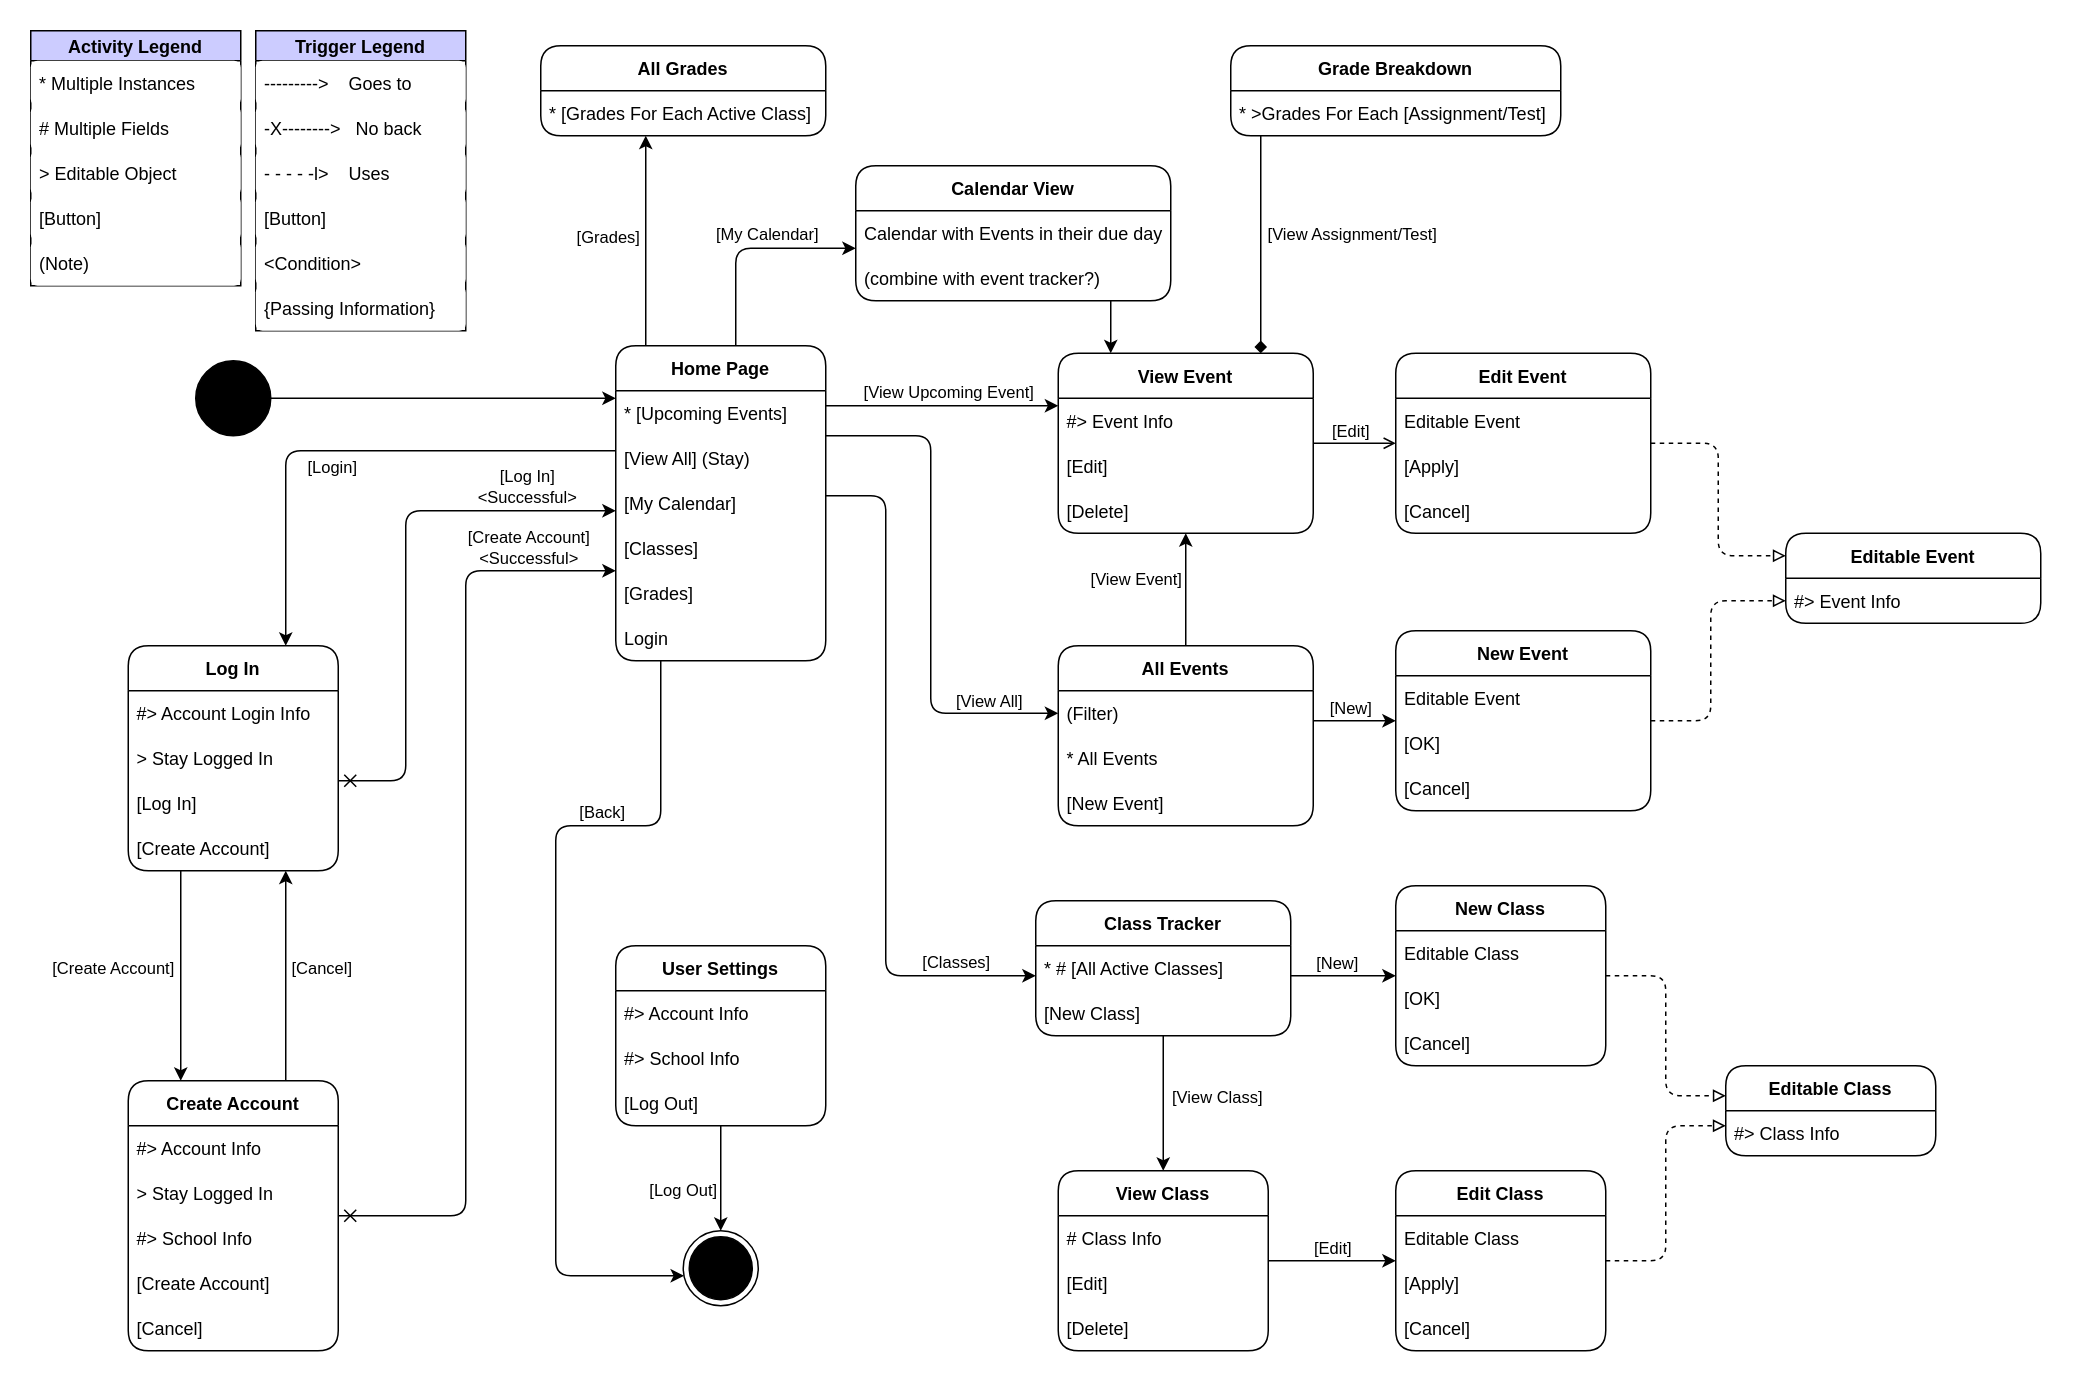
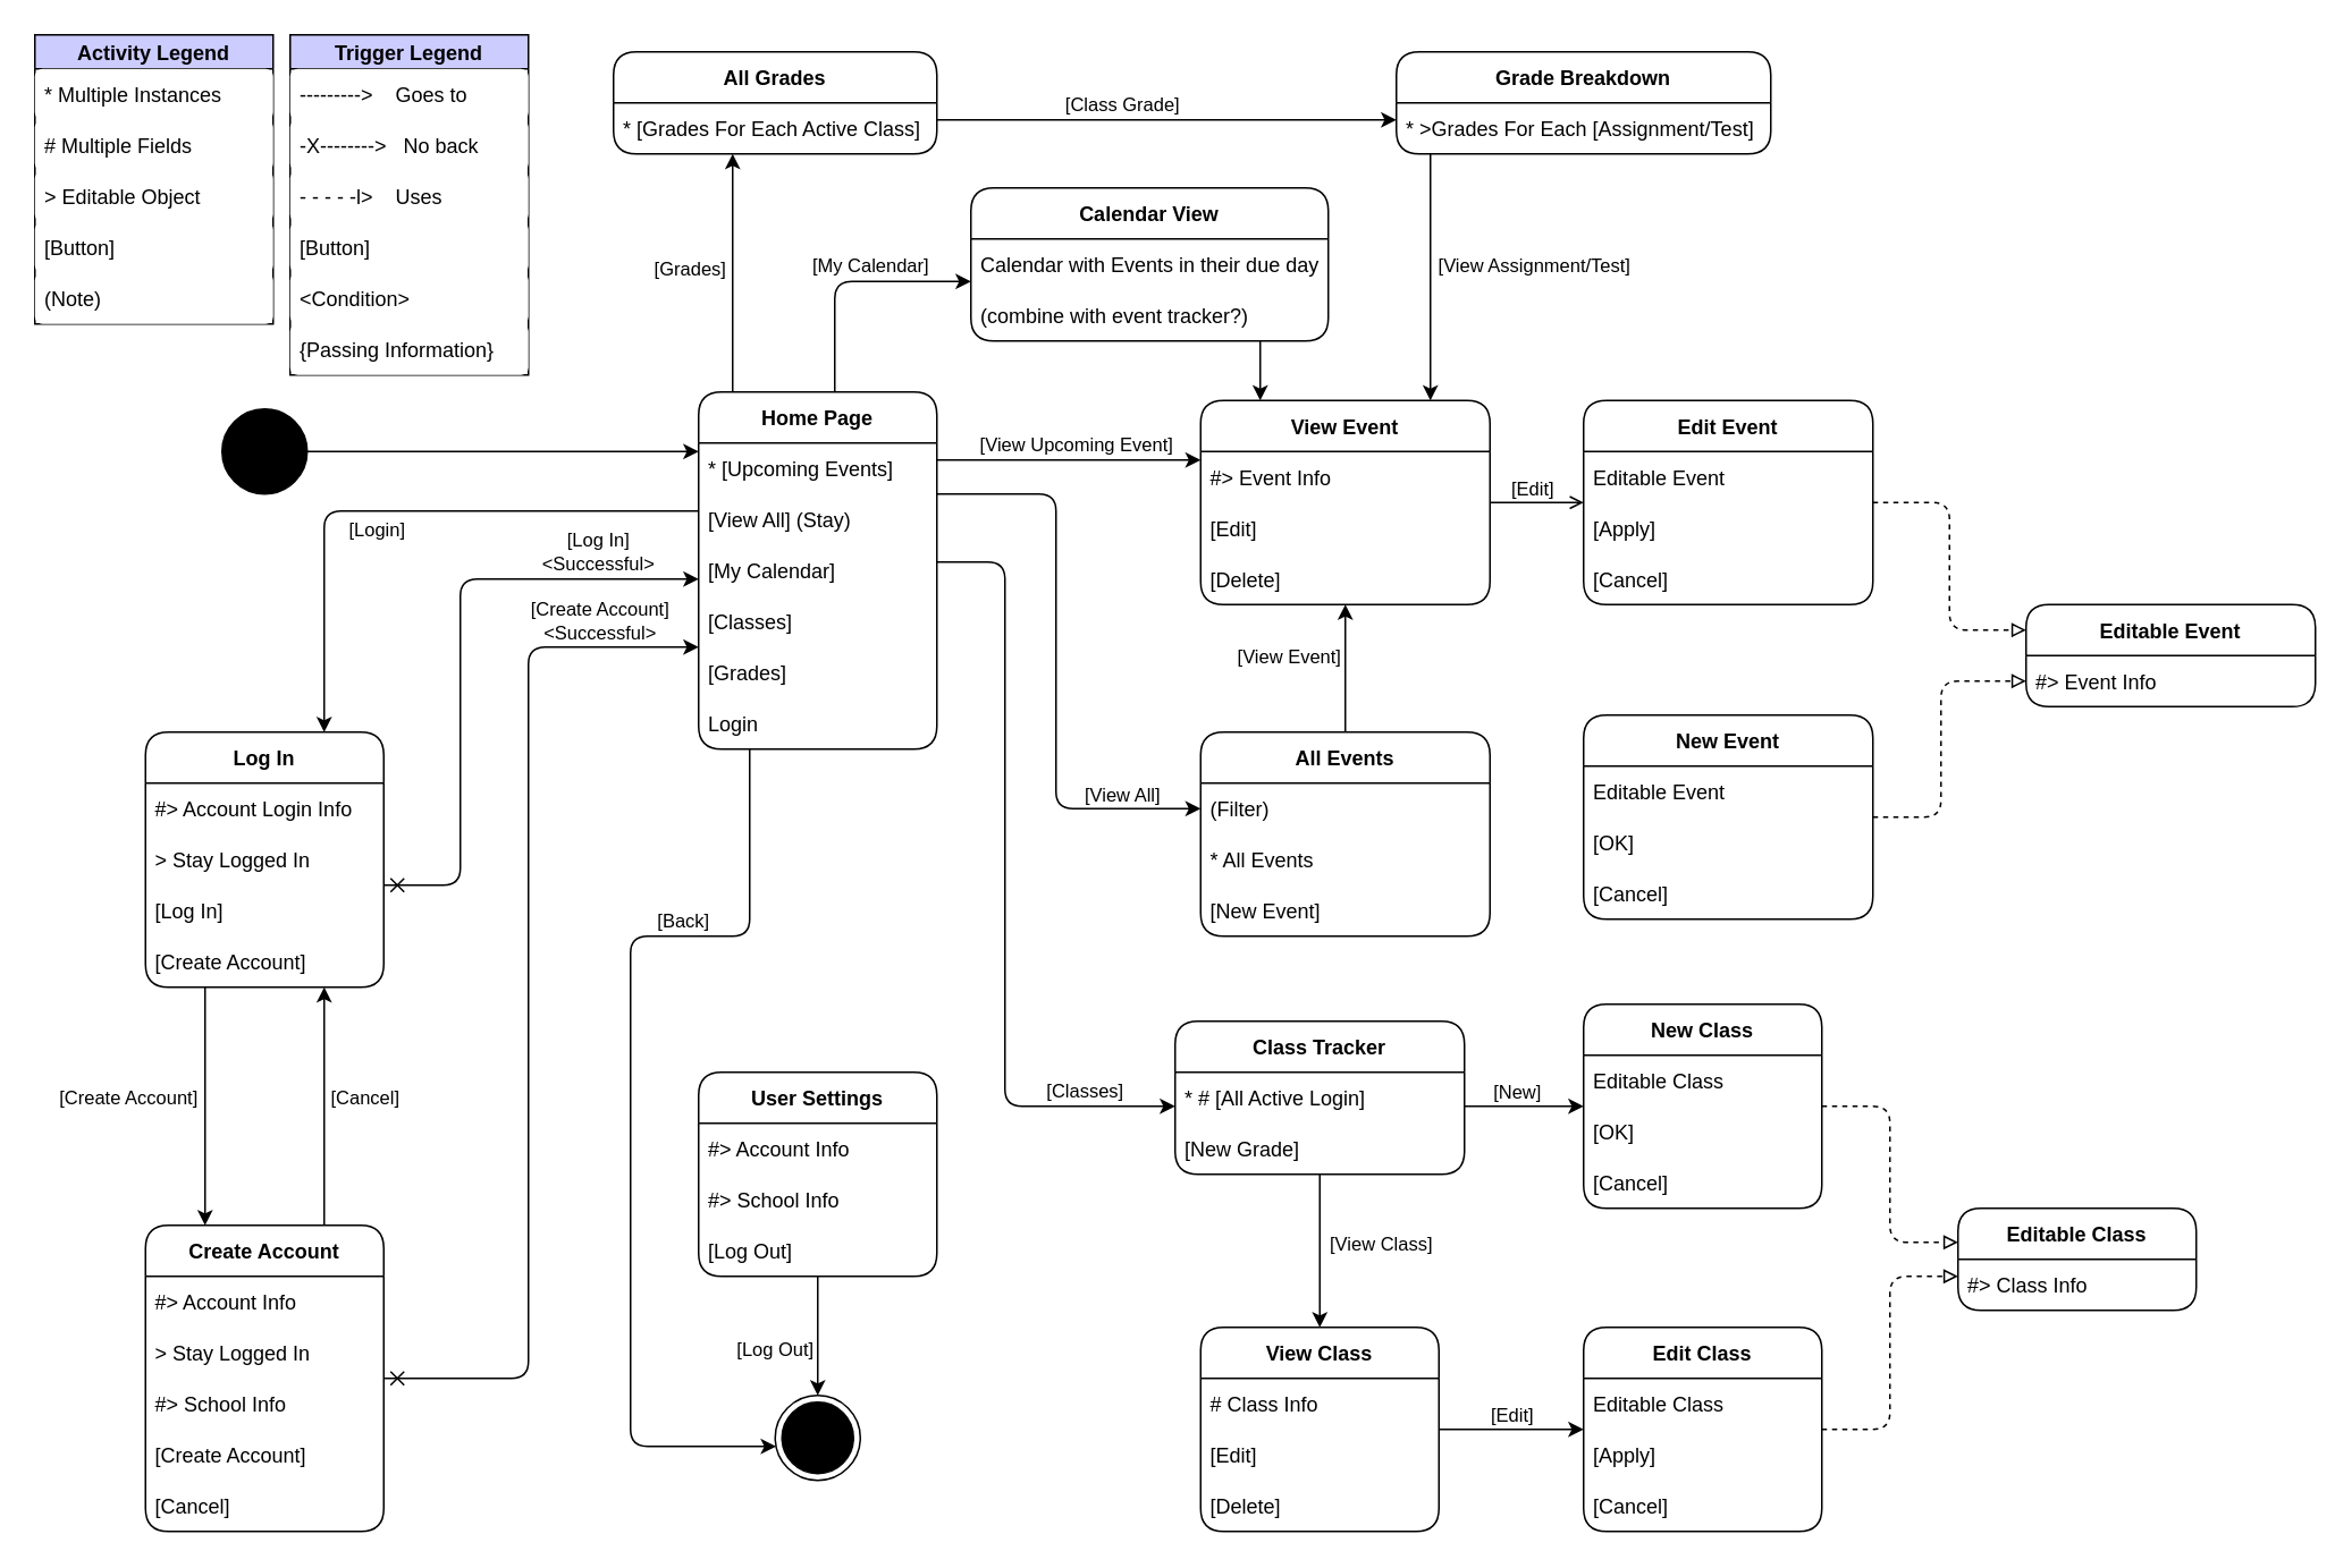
+ <mxCell id="85" style="edgeStyle=orthogonalEdgeStyle;rounded=1;orthogonalLoop=1;jettySize=auto;html=1;startArrow=none;startFill=0;endArrow=classic;endFill=1;" parent="1" source="87" target="91" edge="1"><mxGeometry relative="1" as="geometry"><Array as="points"><mxPoint x="690" y="70" /><mxPoint x="690" y="70" /></Array></mxGeometry></mxCell>
+ <mxCell id="86" value="[Class Grade]" style="edgeLabel;html=1;align=center;verticalAlign=middle;resizable=0;points=[];" parent="85" vertex="1" connectable="0"><mxGeometry x="-0.293" relative="1" as="geometry"><mxPoint x="13" y="-10" as="offset" /></mxGeometry></mxCell>
- <mxCell id="89" style="edgeStyle=orthogonalEdgeStyle;rounded=1;orthogonalLoop=1;jettySize=auto;html=1;startArrow=none;startFill=0;endArrow=diamond;endFill=1;" parent="1" source="91" target="75" edge="1"><mxGeometry relative="1" as="geometry"><Array as="points"><mxPoint x="840" y="220" /><mxPoint x="840" y="220" /></Array></mxGeometry></mxCell>
+ <mxCell id="89" style="edgeStyle=orthogonalEdgeStyle;rounded=1;orthogonalLoop=1;jettySize=auto;html=1;startArrow=none;startFill=0;endArrow=classic;endFill=1;" parent="1" source="91" target="75" edge="1"><mxGeometry relative="1" as="geometry"><Array as="points"><mxPoint x="840" y="220" /><mxPoint x="840" y="220" /></Array></mxGeometry></mxCell>
- <mxCell id="123" style="edgeStyle=orthogonalEdgeStyle;rounded=1;orthogonalLoop=1;jettySize=auto;html=1;" parent="1" source="81" target="110" edge="1"><mxGeometry relative="1" as="geometry"><mxPoint x="885" y="305" as="sourcePoint" /><mxPoint x="940" y="305" as="targetPoint" /><Array as="points"><mxPoint x="900" y="480" /><mxPoint x="900" y="480" /></Array></mxGeometry></mxCell>
- <mxCell id="124" value="[New]" style="edgeLabel;html=1;align=center;verticalAlign=middle;resizable=0;points=[];rounded=1;" parent="123" vertex="1" connectable="0"><mxGeometry x="-0.296" y="2" relative="1" as="geometry"><mxPoint x="5" y="-7" as="offset" /></mxGeometry></mxCell>
- <mxCell id="60" value="* # [All Active Classes]" style="text;strokeColor=none;fillColor=none;align=left;verticalAlign=middle;spacingLeft=4;spacingRight=4;overflow=hidden;points=[[0,0.5],[1,0.5]];portConstraint=eastwest;rotatable=0;rounded=1;" parent="59" vertex="1"><mxGeometry y="30" width="170" height="30" as="geometry" /></mxCell>
+ <mxCell id="60" value="* # [All Active Login]" style="text;strokeColor=none;fillColor=none;align=left;verticalAlign=middle;spacingLeft=4;spacingRight=4;overflow=hidden;points=[[0,0.5],[1,0.5]];portConstraint=eastwest;rotatable=0;rounded=1;" parent="59" vertex="1"><mxGeometry y="30" width="170" height="30" as="geometry" /></mxCell>
- <mxCell id="61" value="[New Class]" style="text;strokeColor=none;fillColor=none;align=left;verticalAlign=middle;spacingLeft=4;spacingRight=4;overflow=hidden;points=[[0,0.5],[1,0.5]];portConstraint=eastwest;rotatable=0;rounded=1;" parent="59" vertex="1"><mxGeometry y="60" width="170" height="30" as="geometry" /></mxCell>
+ <mxCell id="61" value="[New Grade]" style="text;strokeColor=none;fillColor=none;align=left;verticalAlign=middle;spacingLeft=4;spacingRight=4;overflow=hidden;points=[[0,0.5],[1,0.5]];portConstraint=eastwest;rotatable=0;rounded=1;" parent="59" vertex="1"><mxGeometry y="60" width="170" height="30" as="geometry" /></mxCell>
